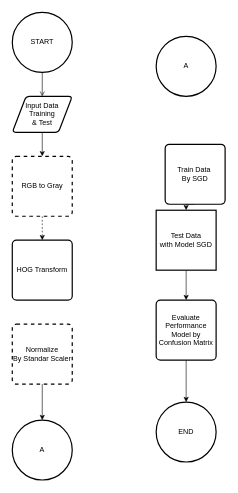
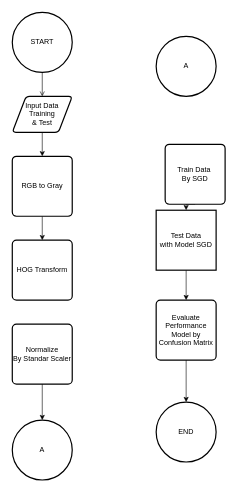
- <mxCell id="7" value="RGB to Gray" style="rounded=1;whiteSpace=wrap;html=1;absoluteArcSize=1;arcSize=14;strokeWidth=2;dashed=1;" vertex="1" parent="1"><mxGeometry x="20" y="260" width="100" height="100" as="geometry" /></mxCell>
+ <mxCell id="7" value="RGB to Gray" style="rounded=1;whiteSpace=wrap;html=1;absoluteArcSize=1;arcSize=14;strokeWidth=2;" vertex="1" parent="1"><mxGeometry x="20" y="260" width="100" height="100" as="geometry" /></mxCell>
- <mxCell id="6" style="edgeStyle=orthogonalEdgeStyle;rounded=0;orthogonalLoop=1;jettySize=auto;html=1;exitX=0.5;exitY=1;exitDx=0;exitDy=0;entryX=0.5;entryY=0;entryDx=0;entryDy=0;dashed=1;" edge="1" parent="1" source="7" target="8"><mxGeometry relative="1" as="geometry" /></mxCell>
+ <mxCell id="6" style="edgeStyle=orthogonalEdgeStyle;rounded=0;orthogonalLoop=1;jettySize=auto;html=1;exitX=0.5;exitY=1;exitDx=0;exitDy=0;entryX=0.5;entryY=0;entryDx=0;entryDy=0;" edge="1" parent="1" source="7" target="8"><mxGeometry relative="1" as="geometry" /></mxCell>
- <mxCell id="10" value="Normalize&lt;br&gt;By Standar Scaler" style="rounded=1;whiteSpace=wrap;html=1;absoluteArcSize=1;arcSize=14;strokeWidth=2;dashed=1;" vertex="1" parent="1"><mxGeometry x="20" y="540" width="100" height="100" as="geometry" /></mxCell>
+ <mxCell id="10" value="Normalize&lt;br&gt;By Standar Scaler" style="rounded=1;whiteSpace=wrap;html=1;absoluteArcSize=1;arcSize=14;strokeWidth=2;" vertex="1" parent="1"><mxGeometry x="20" y="540" width="100" height="100" as="geometry" /></mxCell>
